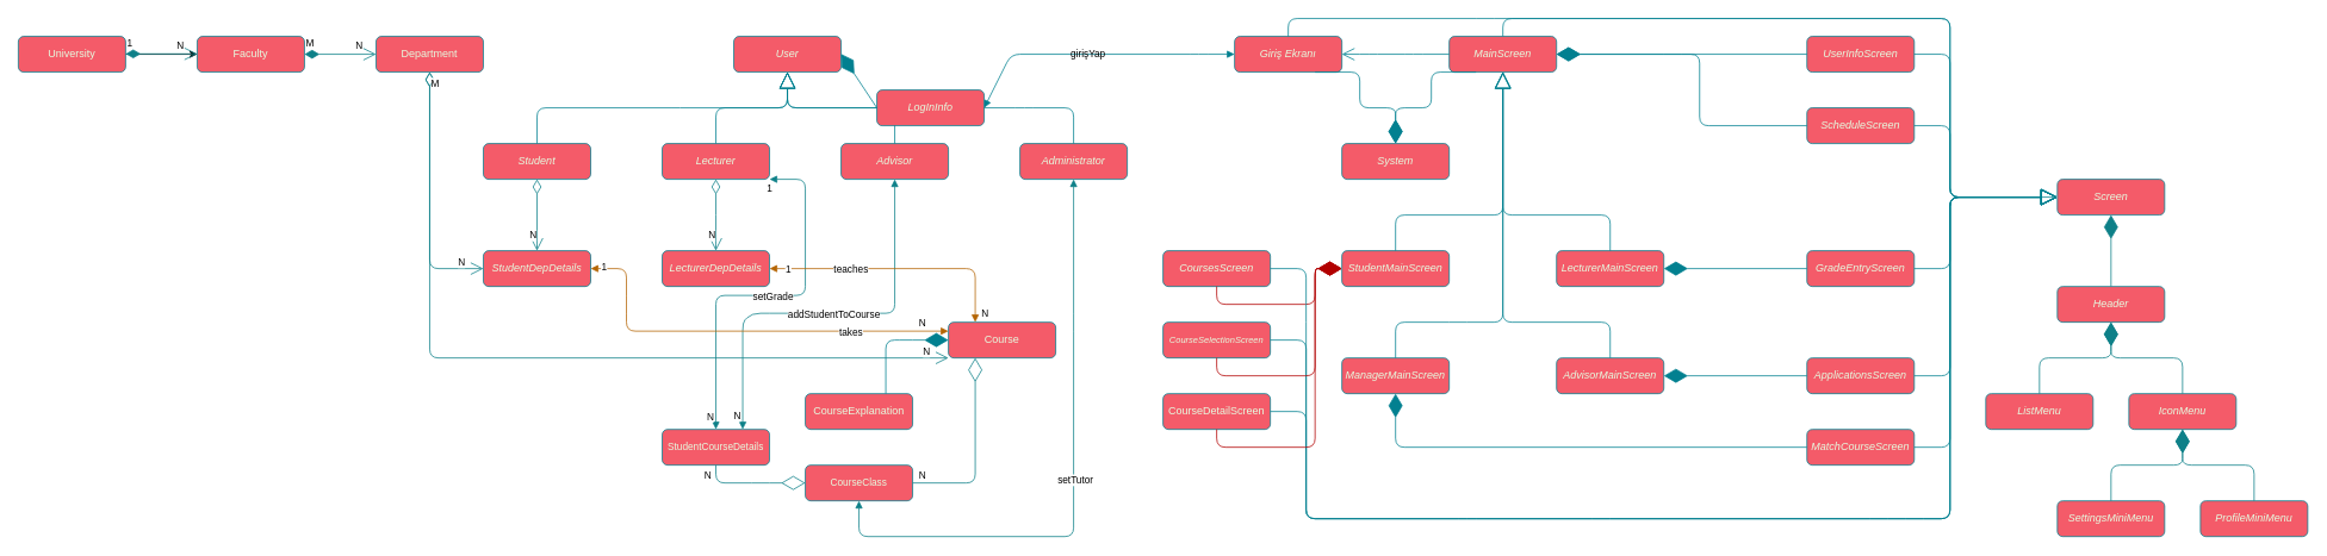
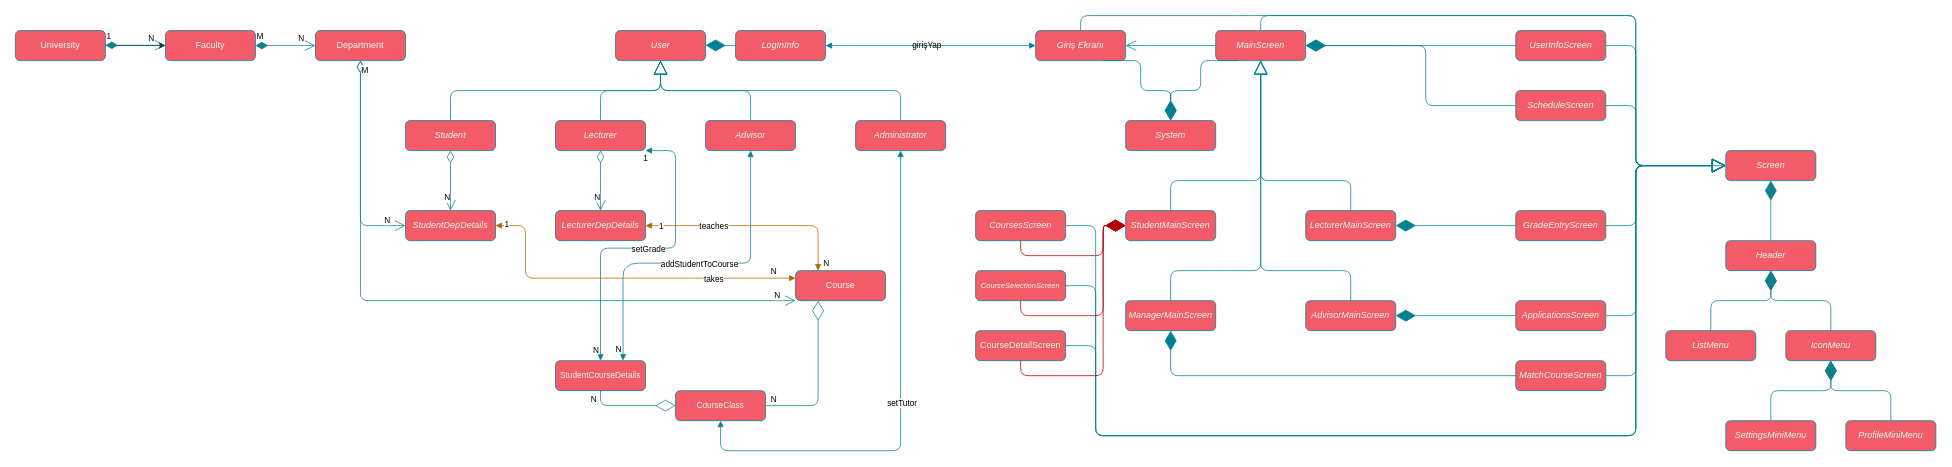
- <mxCell id="110" value="&lt;span style=&quot;font-style: italic; text-wrap: nowrap;&quot;&gt;LogInInfo&lt;/span&gt;" style="html=1;whiteSpace=wrap;rounded=1;labelBackgroundColor=none;fillColor=#F45B69;strokeColor=#028090;fontColor=#E4FDE1;" parent="1" vertex="1"><mxGeometry x="980" y="100" width="120" height="40" as="geometry" /></mxCell>
+ <mxCell id="110" value="&lt;span style=&quot;font-style: italic; text-wrap: nowrap;&quot;&gt;LogInInfo&lt;/span&gt;" style="html=1;whiteSpace=wrap;rounded=1;labelBackgroundColor=none;fillColor=#F45B69;strokeColor=#028090;fontColor=#E4FDE1;" parent="1" vertex="1"><mxGeometry x="980" y="40" width="120" height="40" as="geometry" /></mxCell>
- <mxCell id="92" value="" style="endArrow=diamondThin;endFill=1;endSize=24;html=1;rounded=1;exitX=0.75;exitY=0;exitDx=0;exitDy=0;labelBackgroundColor=none;strokeColor=#028090;fontColor=default;entryX=0;entryY=0.5;entryDx=0;entryDy=0;" parent="1" source="43" target="26" edge="1"><mxGeometry width="160" relative="1" as="geometry"><mxPoint x="1430" y="640" as="sourcePoint" /><mxPoint x="970" y="580" as="targetPoint" /><Array as="points"><mxPoint x="990" y="380" /><mxPoint x="1010" y="380" /></Array></mxGeometry></mxCell>
- <mxCell id="43" value="CourseExplanation" style="html=1;whiteSpace=wrap;rounded=1;labelBackgroundColor=none;fillColor=#F45B69;strokeColor=#028090;fontColor=#E4FDE1;" parent="1" vertex="1"><mxGeometry x="900" y="440" width="120" height="40" as="geometry" /></mxCell>
